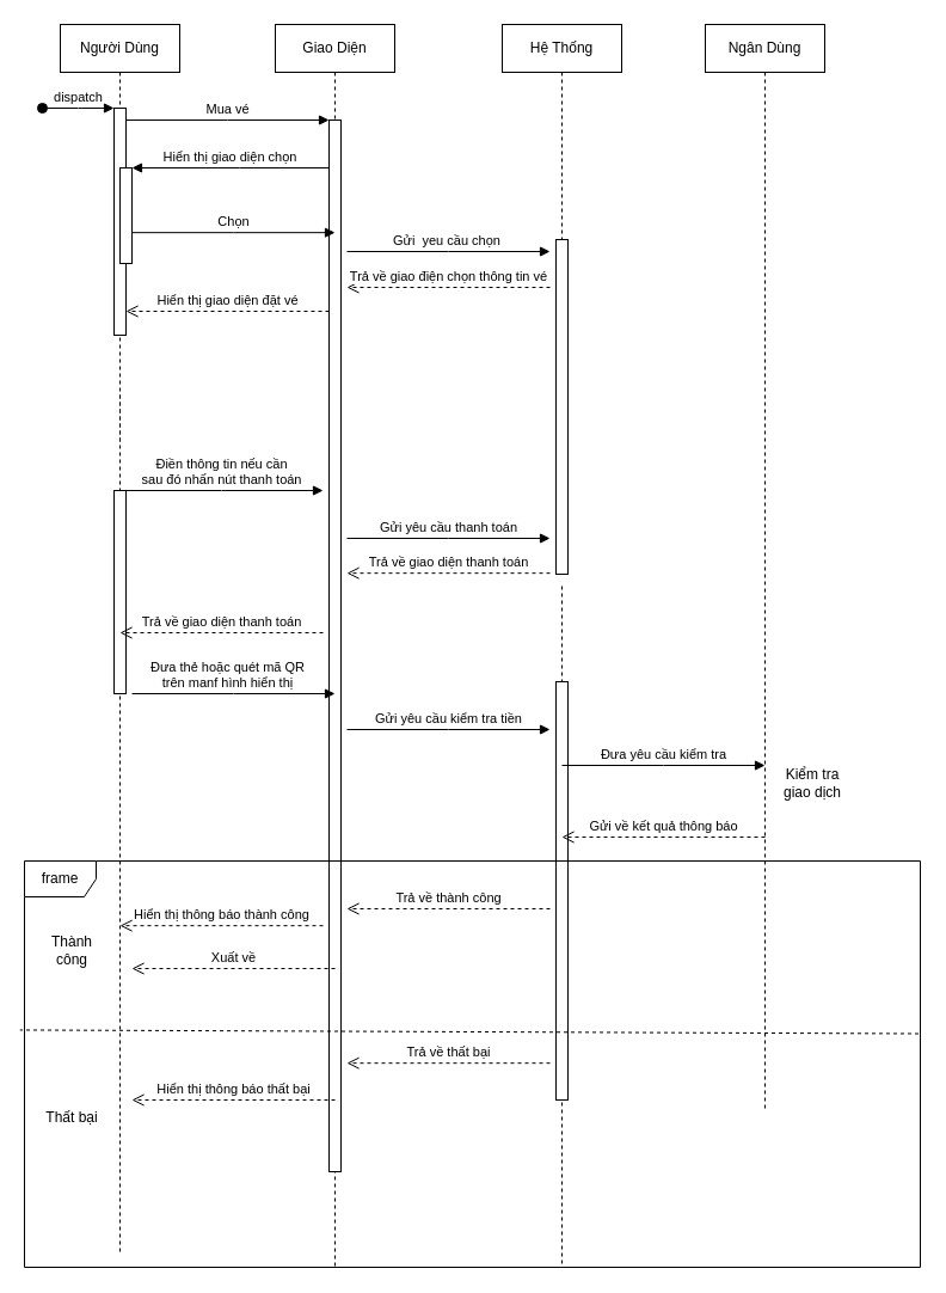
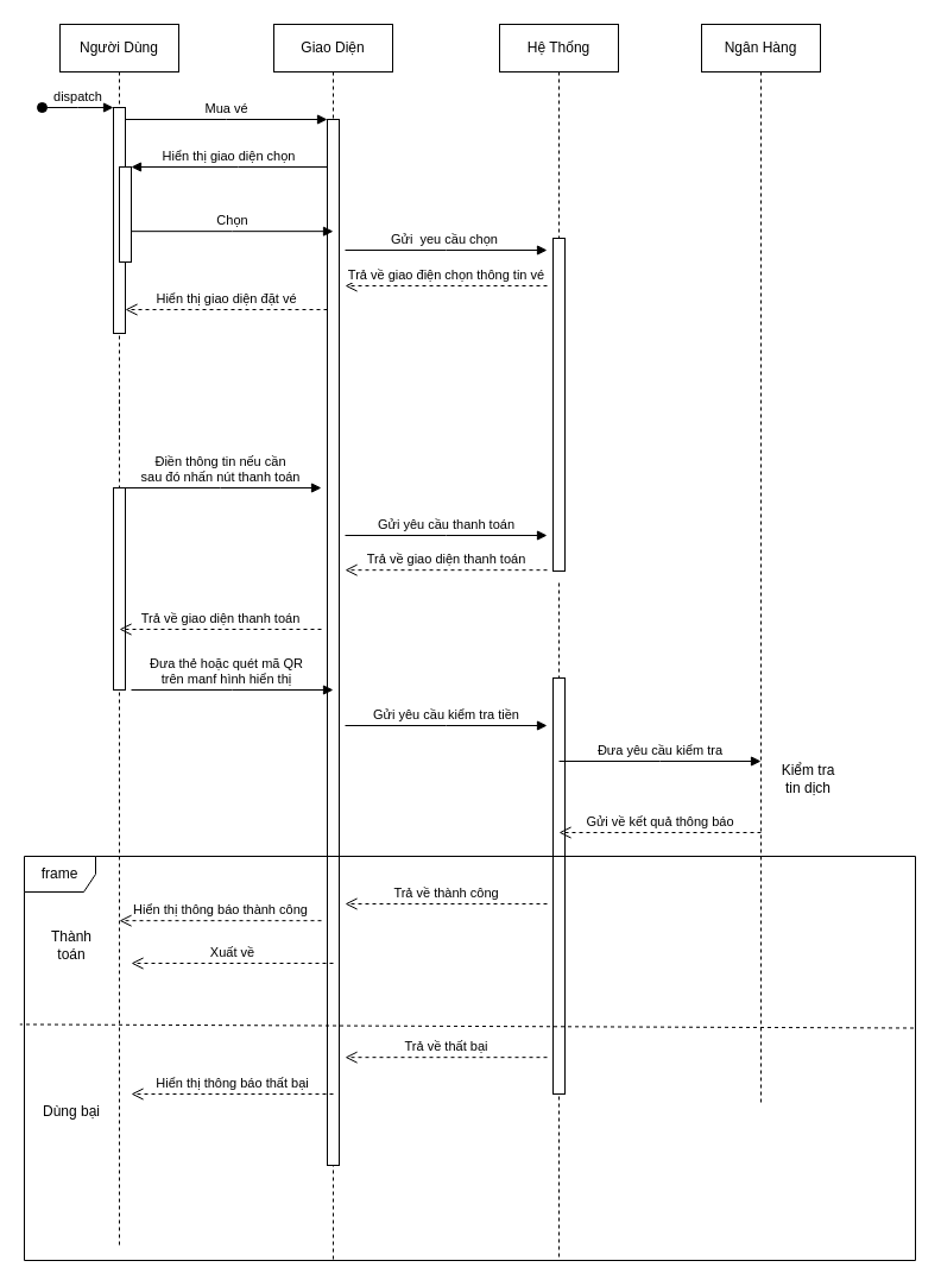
- <mxCell id="11" value="Ngân Dùng" style="shape=umlLifeline;perimeter=lifelinePerimeter;whiteSpace=wrap;html=1;container=0;dropTarget=0;collapsible=0;recursiveResize=0;outlineConnect=0;portConstraint=eastwest;newEdgeStyle={&quot;edgeStyle&quot;:&quot;elbowEdgeStyle&quot;,&quot;elbow&quot;:&quot;vertical&quot;,&quot;curved&quot;:0,&quot;rounded&quot;:0};" vertex="1" parent="1"><mxGeometry x="590" y="20" width="100" height="910" as="geometry" /></mxCell>
+ <mxCell id="11" value="Ngân Hàng" style="shape=umlLifeline;perimeter=lifelinePerimeter;whiteSpace=wrap;html=1;container=0;dropTarget=0;collapsible=0;recursiveResize=0;outlineConnect=0;portConstraint=eastwest;newEdgeStyle={&quot;edgeStyle&quot;:&quot;elbowEdgeStyle&quot;,&quot;elbow&quot;:&quot;vertical&quot;,&quot;curved&quot;:0,&quot;rounded&quot;:0};" vertex="1" parent="1"><mxGeometry x="590" y="20" width="100" height="910" as="geometry" /></mxCell>
- <mxCell id="33" value="Kiểm tra giao dịch" style="text;html=1;strokeColor=none;fillColor=none;align=center;verticalAlign=middle;whiteSpace=wrap;rounded=0;" vertex="1" parent="1"><mxGeometry x="650" y="640" width="60" height="30" as="geometry" /></mxCell>
+ <mxCell id="33" value="Kiểm tra tin dịch" style="text;html=1;strokeColor=none;fillColor=none;align=center;verticalAlign=middle;whiteSpace=wrap;rounded=0;" vertex="1" parent="1"><mxGeometry x="650" y="640" width="60" height="30" as="geometry" /></mxCell>
- <mxCell id="34" value="Thành công" style="text;html=1;strokeColor=none;fillColor=none;align=center;verticalAlign=middle;whiteSpace=wrap;rounded=0;" vertex="1" parent="1"><mxGeometry x="30" y="780" width="60" height="30" as="geometry" /></mxCell>
+ <mxCell id="34" value="Thành toán" style="text;html=1;strokeColor=none;fillColor=none;align=center;verticalAlign=middle;whiteSpace=wrap;rounded=0;" vertex="1" parent="1"><mxGeometry x="30" y="780" width="60" height="30" as="geometry" /></mxCell>
- <mxCell id="35" value="Thất bại" style="text;html=1;strokeColor=none;fillColor=none;align=center;verticalAlign=middle;whiteSpace=wrap;rounded=0;" vertex="1" parent="1"><mxGeometry x="30" y="920" width="60" height="30" as="geometry" /></mxCell>
+ <mxCell id="35" value="Dùng bại" style="text;html=1;strokeColor=none;fillColor=none;align=center;verticalAlign=middle;whiteSpace=wrap;rounded=0;" vertex="1" parent="1"><mxGeometry x="30" y="920" width="60" height="30" as="geometry" /></mxCell>
